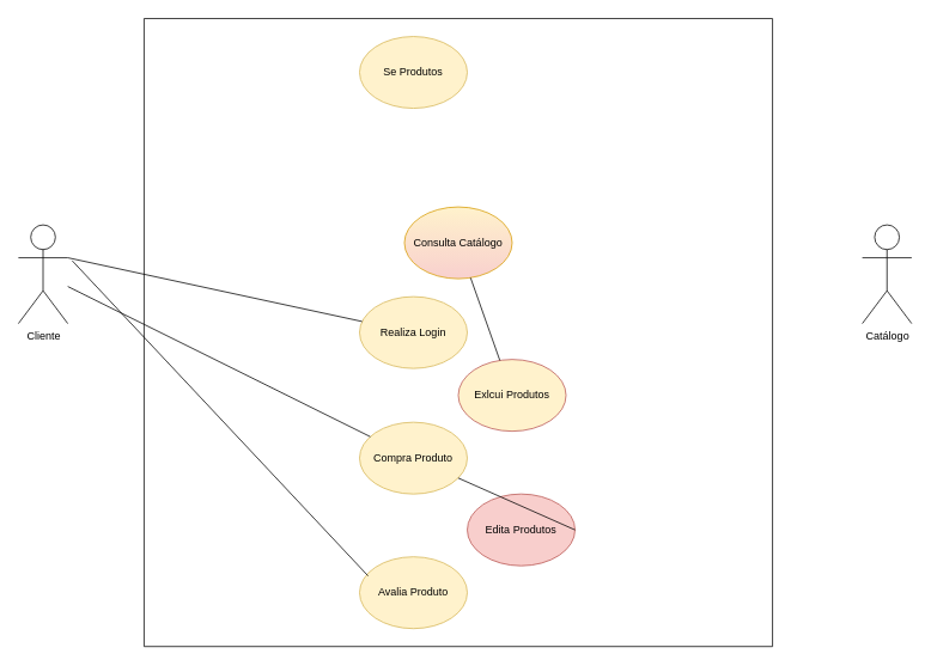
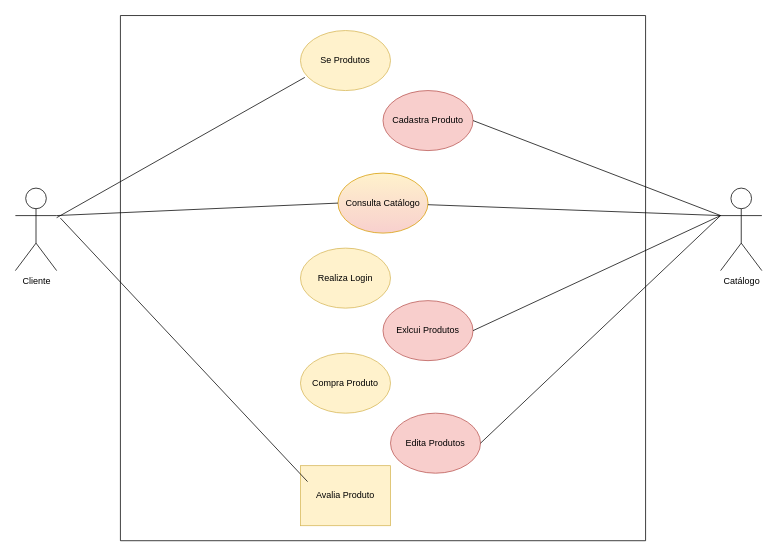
+ <mxCell id="7" value="Cadastra Produto" style="ellipse;whiteSpace=wrap;html=1;fillColor=#f8cecc;strokeColor=#b85450;" vertex="1" parent="3"><mxGeometry x="350" y="100" width="120" height="80" as="geometry" /></mxCell>
+ <mxCell id="14" value="" style="endArrow=none;html=1;rounded=0;entryX=0;entryY=0.333;entryDx=0;entryDy=0;entryPerimeter=0;exitX=1;exitY=0.5;exitDx=0;exitDy=0;" edge="1" parent="1" source="7" target="12"><mxGeometry width="50" height="50" relative="1" as="geometry"><mxPoint x="890" y="280" as="sourcePoint" /><mxPoint x="940" y="230" as="targetPoint" /></mxGeometry></mxCell>
- <mxCell id="16" value="" style="endArrow=none;html=1;rounded=0;exitX=1;exitY=0.333;exitDx=0;exitDy=0;exitPerimeter=0;" edge="1" parent="1" source="2" target="5"><mxGeometry width="50" height="50" relative="1" as="geometry"><mxPoint x="640" y="300" as="sourcePoint" /><mxPoint x="520" y="290" as="targetPoint" /></mxGeometry></mxCell>
+ <mxCell id="16" value="" style="endArrow=none;html=1;rounded=0;exitX=1;exitY=0.333;exitDx=0;exitDy=0;exitPerimeter=0;entryX=0;entryY=0.5;entryDx=0;entryDy=0;" edge="1" parent="1" source="2" target="8"><mxGeometry width="50" height="50" relative="1" as="geometry"><mxPoint x="640" y="300" as="sourcePoint" /><mxPoint x="520" y="290" as="targetPoint" /></mxGeometry></mxCell>
- <mxCell id="15" value="" style="endArrow=none;html=1;rounded=0;" edge="1" parent="1" source="8" target="9"><mxGeometry width="50" height="50" relative="1" as="geometry"><mxPoint x="680" y="140" as="sourcePoint" /><mxPoint x="970" y="297" as="targetPoint" /></mxGeometry></mxCell>
+ <mxCell id="15" value="" style="endArrow=none;html=1;rounded=0;entryX=0;entryY=0.333;entryDx=0;entryDy=0;entryPerimeter=0;" edge="1" parent="1" source="8" target="12"><mxGeometry width="50" height="50" relative="1" as="geometry"><mxPoint x="680" y="140" as="sourcePoint" /><mxPoint x="970" y="297" as="targetPoint" /></mxGeometry></mxCell>
+ <mxCell id="17" value="" style="endArrow=none;html=1;rounded=0;exitX=1;exitY=0.5;exitDx=0;exitDy=0;entryX=0;entryY=0.333;entryDx=0;entryDy=0;entryPerimeter=0;" edge="1" parent="1" source="9" target="12"><mxGeometry width="50" height="50" relative="1" as="geometry"><mxPoint x="580" y="300" as="sourcePoint" /><mxPoint x="970" y="297" as="targetPoint" /></mxGeometry></mxCell>
- <mxCell id="13" value="" style="endArrow=none;html=1;rounded=0;" edge="1" parent="1" source="2" target="6"><mxGeometry width="50" height="50" relative="1" as="geometry"><mxPoint x="530" y="560" as="sourcePoint" /><mxPoint x="580" y="510" as="targetPoint" /></mxGeometry></mxCell>
+ <mxCell id="13" value="" style="endArrow=none;html=1;rounded=0;entryX=0.048;entryY=0.781;entryDx=0;entryDy=0;entryPerimeter=0;" edge="1" parent="1" source="2" target="4"><mxGeometry width="50" height="50" relative="1" as="geometry"><mxPoint x="530" y="560" as="sourcePoint" /><mxPoint x="580" y="510" as="targetPoint" /></mxGeometry></mxCell>
- <mxCell id="9" value="Exlcui Produtos" style="ellipse;whiteSpace=wrap;html=1;fillColor=#fff2cc;strokeColor=#b85450;" vertex="1" parent="3"><mxGeometry x="350" y="380" width="120" height="80" as="geometry" /></mxCell>
+ <mxCell id="9" value="Exlcui Produtos" style="ellipse;whiteSpace=wrap;html=1;fillColor=#f8cecc;strokeColor=#b85450;" vertex="1" parent="3"><mxGeometry x="350" y="380" width="120" height="80" as="geometry" /></mxCell>
- <mxCell id="19" value="" style="endArrow=none;html=1;rounded=0;exitX=1;exitY=0.5;exitDx=0;exitDy=0;" edge="1" parent="1" source="11" target="6"><mxGeometry width="50" height="50" relative="1" as="geometry"><mxPoint x="650" y="470" as="sourcePoint" /><mxPoint x="970" y="297" as="targetPoint" /></mxGeometry></mxCell>
+ <mxCell id="19" value="" style="endArrow=none;html=1;rounded=0;exitX=1;exitY=0.5;exitDx=0;exitDy=0;entryX=0;entryY=0.333;entryDx=0;entryDy=0;entryPerimeter=0;" edge="1" parent="1" source="11" target="12"><mxGeometry width="50" height="50" relative="1" as="geometry"><mxPoint x="650" y="470" as="sourcePoint" /><mxPoint x="970" y="297" as="targetPoint" /></mxGeometry></mxCell>
- <mxCell id="10" value="Avalia Produto" style="ellipse;whiteSpace=wrap;html=1;fillColor=#fff2cc;strokeColor=#d6b656;" vertex="1" parent="3"><mxGeometry x="240" y="600" width="120" height="80" as="geometry" /></mxCell>
+ <mxCell id="10" value="Avalia Produto" style="whiteSpace=wrap;html=1;fillColor=#fff2cc;strokeColor=#d6b656;rounded=0;" vertex="1" parent="3"><mxGeometry x="240" y="600" width="120" height="80" as="geometry" /></mxCell>
